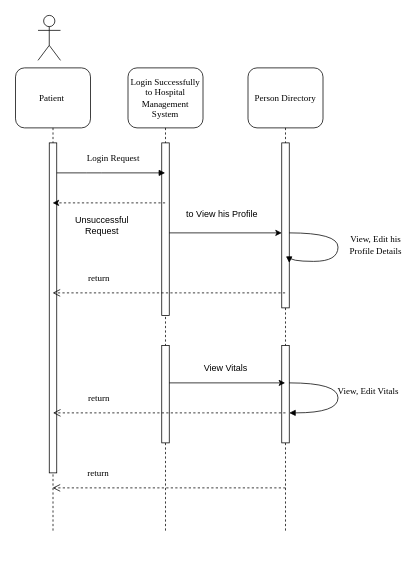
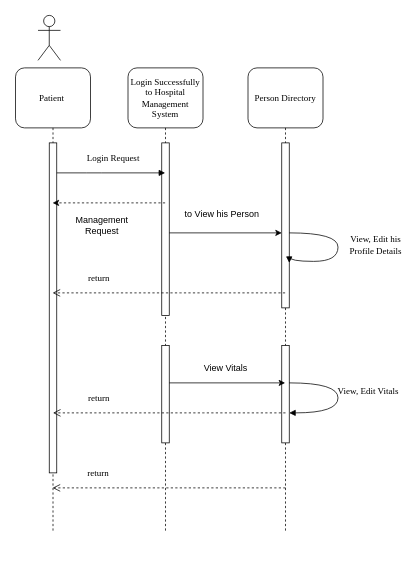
- <mxCell id="18" value="to View his Profile&lt;br&gt;" style="text;html=1;align=center;verticalAlign=middle;resizable=0;points=[];autosize=1;strokeColor=none;fillColor=none;" vertex="1" parent="1"><mxGeometry x="235" y="270" width="120" height="30" as="geometry" /></mxCell>
+ <mxCell id="18" value="to View his Person&lt;br&gt;" style="text;html=1;align=center;verticalAlign=middle;resizable=0;points=[];autosize=1;strokeColor=none;fillColor=none;" vertex="1" parent="1"><mxGeometry x="235" y="270" width="120" height="30" as="geometry" /></mxCell>
- <mxCell id="17" value="Unsuccessful&lt;br&gt;Request&lt;br&gt;" style="text;html=1;align=center;verticalAlign=middle;resizable=0;points=[];autosize=1;strokeColor=none;fillColor=none;" vertex="1" parent="1"><mxGeometry x="90" y="280" width="90" height="40" as="geometry" /></mxCell>
+ <mxCell id="17" value="Management&lt;br&gt;Request&lt;br&gt;" style="text;html=1;align=center;verticalAlign=middle;resizable=0;points=[];autosize=1;strokeColor=none;fillColor=none;" vertex="1" parent="1"><mxGeometry x="90" y="280" width="90" height="40" as="geometry" /></mxCell>
